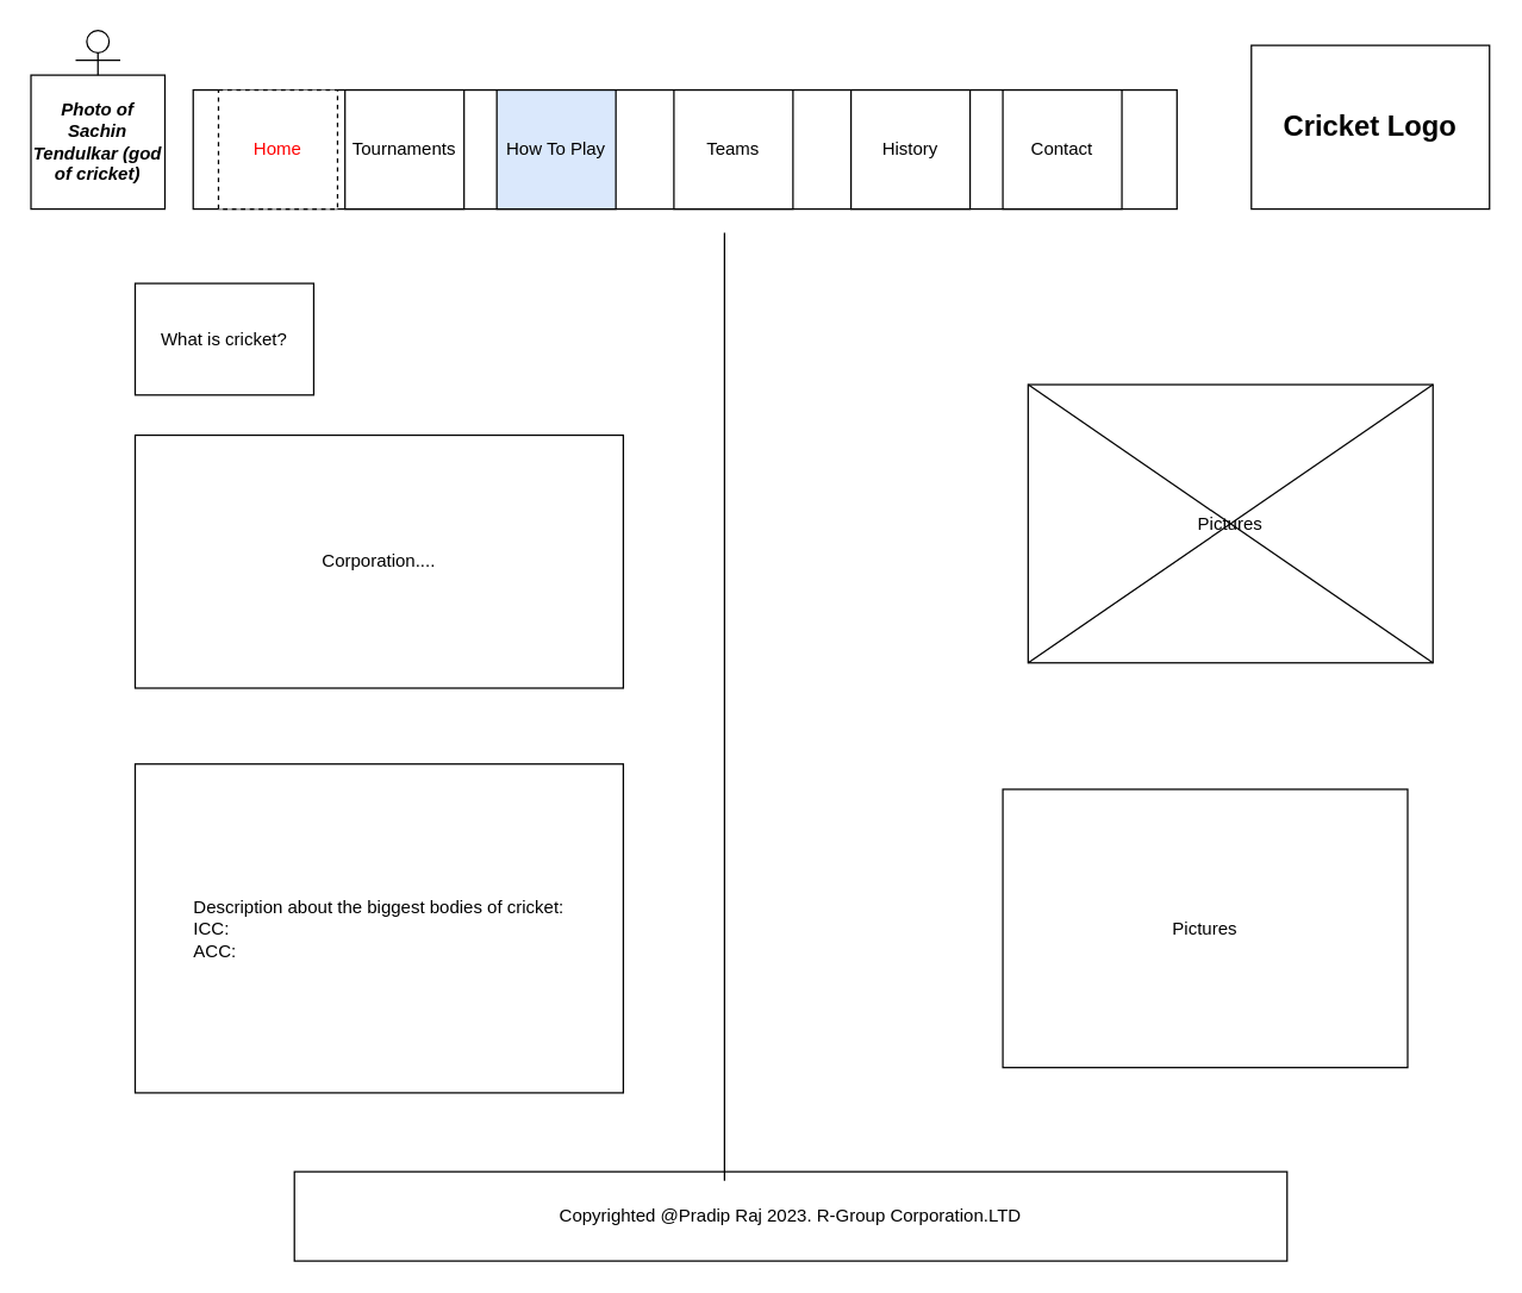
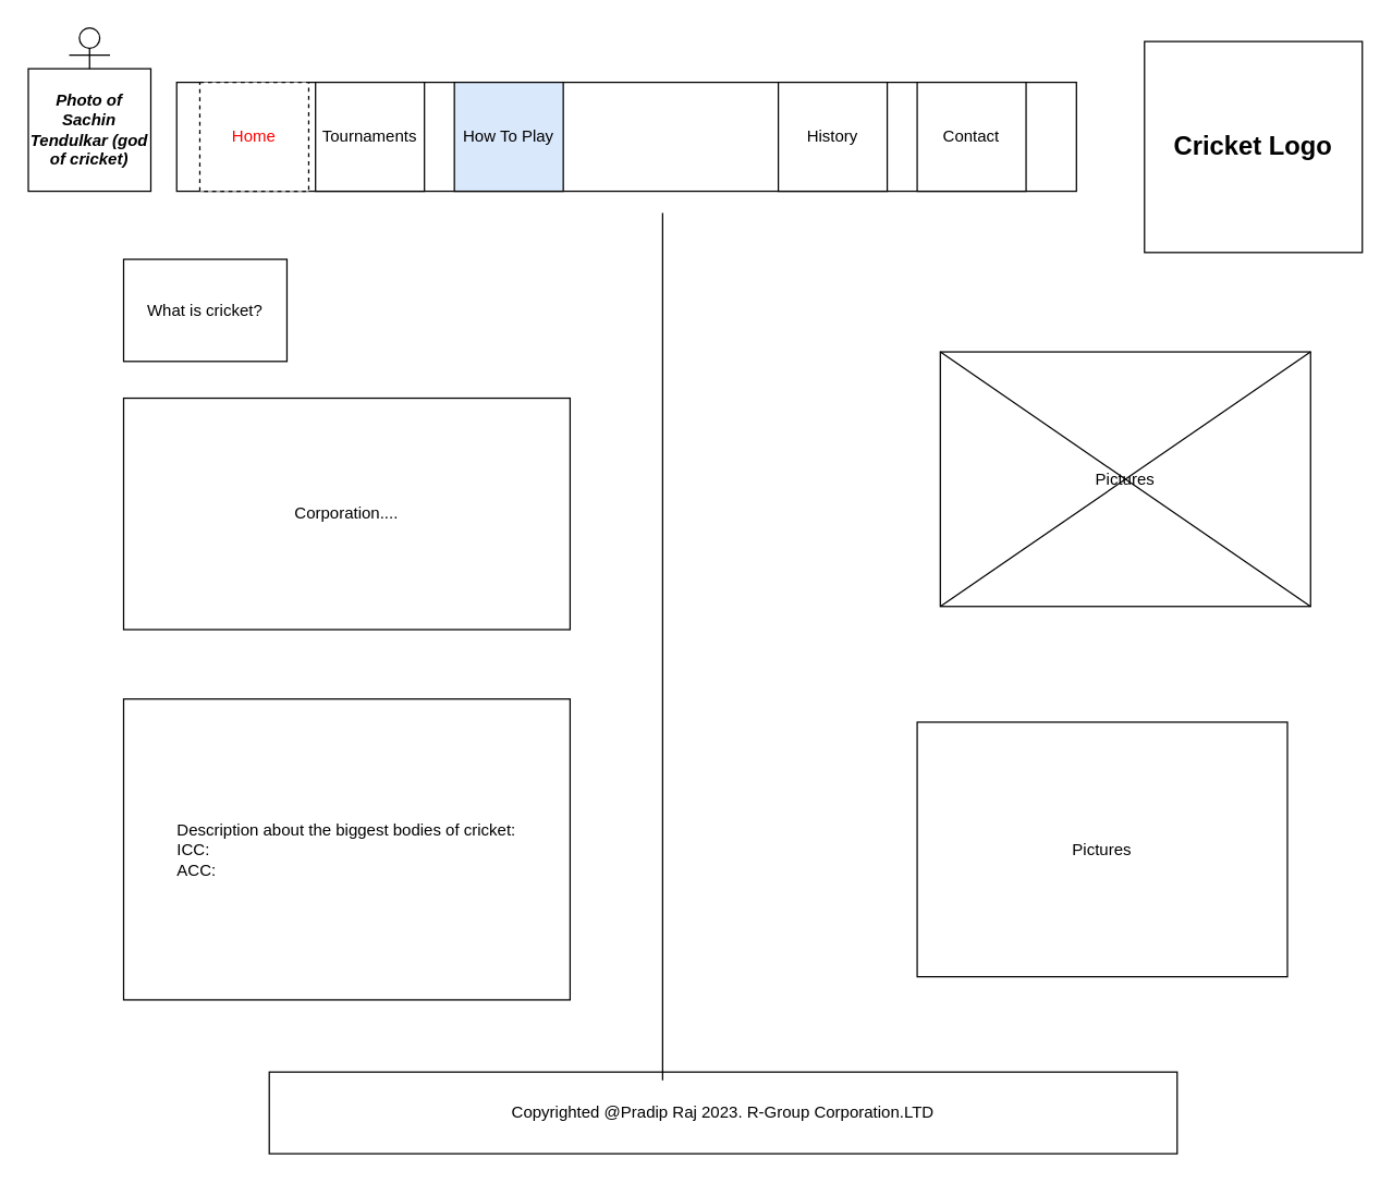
- <mxCell id="3" value="&lt;b&gt;&lt;font style=&quot;font-size: 19px;&quot;&gt;Cricket Logo&lt;/font&gt;&lt;/b&gt;" style="rounded=0;whiteSpace=wrap;html=1;" parent="1" vertex="1"><mxGeometry x="840" y="30" width="160" height="110" as="geometry" /></mxCell>
+ <mxCell id="3" value="&lt;b&gt;&lt;font style=&quot;font-size: 19px;&quot;&gt;Cricket Logo&lt;/font&gt;&lt;/b&gt;" style="rounded=0;whiteSpace=wrap;html=1;" parent="1" vertex="1"><mxGeometry x="840" y="30" width="160" height="155" as="geometry" /></mxCell>
- <mxCell id="8" value="Teams" style="whiteSpace=wrap;html=1;aspect=fixed;" parent="1" vertex="1"><mxGeometry x="452" y="60" width="80" height="80" as="geometry" /></mxCell>
